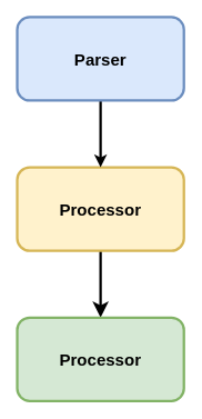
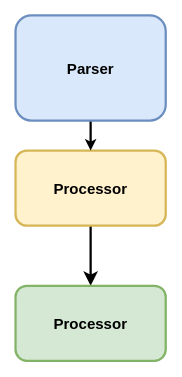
- <mxCell id="5" value="Parser" style="rounded=1;whiteSpace=wrap;html=1;fontSize=20;fontStyle=1;strokeWidth=3;fillColor=#dae8fc;strokeColor=#6c8ebf;" vertex="1" parent="1"><mxGeometry x="20" y="20" width="200" height="100" as="geometry" /></mxCell>
+ <mxCell id="5" value="Parser" style="rounded=1;whiteSpace=wrap;html=1;fontSize=20;fontStyle=1;strokeWidth=3;fillColor=#dae8fc;strokeColor=#6c8ebf;" vertex="1" parent="1"><mxGeometry x="20" y="20" width="200" height="140" as="geometry" /></mxCell>
